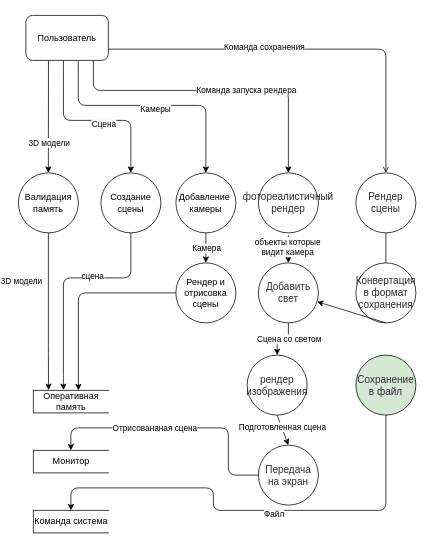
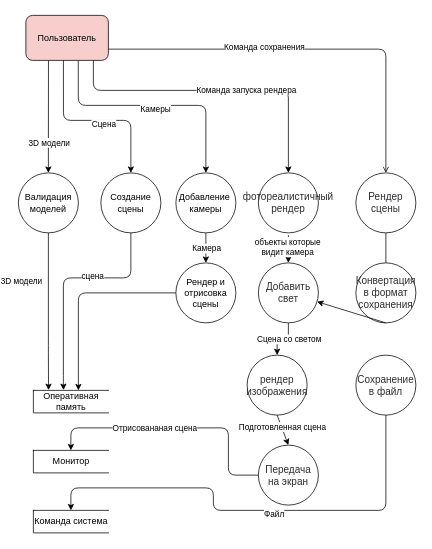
- <mxCell id="3" value="Пользователь" style="rounded=1;whiteSpace=wrap;html=1;" vertex="1" parent="1"><mxGeometry x="30" y="20" width="110" height="60" as="geometry" /></mxCell>
+ <mxCell id="3" value="Пользователь" style="rounded=1;whiteSpace=wrap;html=1;fillColor=#f8cecc;" vertex="1" parent="1"><mxGeometry x="30" y="20" width="110" height="60" as="geometry" /></mxCell>
- <mxCell id="2" value="Валидация память" style="ellipse;whiteSpace=wrap;html=1;aspect=fixed;" vertex="1" parent="1"><mxGeometry x="20" y="230" width="80" height="80" as="geometry" /></mxCell>
+ <mxCell id="2" value="Валидация моделей" style="ellipse;whiteSpace=wrap;html=1;aspect=fixed;" vertex="1" parent="1"><mxGeometry x="20" y="230" width="80" height="80" as="geometry" /></mxCell>
- <mxCell id="42" value="&lt;font color=&quot;#2c2d30&quot; face=&quot;arial&quot;&gt;&lt;span style=&quot;font-size: 13.333px&quot;&gt;Сохранение в файл&lt;br&gt;&lt;/span&gt;&lt;/font&gt;" style="ellipse;whiteSpace=wrap;html=1;aspect=fixed;fillColor=#d5e8d4;" vertex="1" parent="1"><mxGeometry x="470" y="473" width="80" height="80" as="geometry" /></mxCell>
+ <mxCell id="42" value="&lt;font color=&quot;#2c2d30&quot; face=&quot;arial&quot;&gt;&lt;span style=&quot;font-size: 13.333px&quot;&gt;Сохранение в файл&lt;br&gt;&lt;/span&gt;&lt;/font&gt;" style="ellipse;whiteSpace=wrap;html=1;aspect=fixed;" vertex="1" parent="1"><mxGeometry x="470" y="473" width="80" height="80" as="geometry" /></mxCell>
